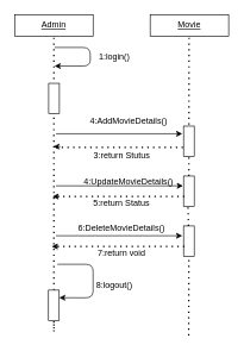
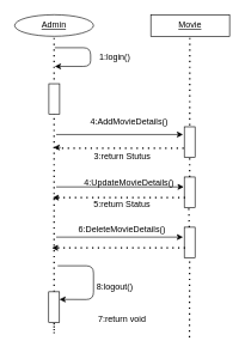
- <mxCell id="2" value="Admin" style="rounded=0;whiteSpace=wrap;html=1;fontStyle=4" vertex="1" parent="1"><mxGeometry x="20" y="20" width="110" height="30" as="geometry" /></mxCell>
+ <mxCell id="2" value="Admin" style="ellipse;whiteSpace=wrap;html=1;fontStyle=4;" vertex="1" parent="1"><mxGeometry x="20" y="20" width="110" height="30" as="geometry" /></mxCell>
- <mxCell id="32" value="7:return void" style="text;html=1;strokeColor=none;fillColor=none;align=center;verticalAlign=middle;whiteSpace=wrap;rounded=0;" vertex="1" parent="1"><mxGeometry x="130" y="345" width="80" height="20" as="geometry" /></mxCell>
+ <mxCell id="32" value="7:return void" style="text;html=1;strokeColor=none;fillColor=none;align=center;verticalAlign=middle;whiteSpace=wrap;rounded=0;" vertex="1" parent="1"><mxGeometry x="130" y="435" width="80" height="20" as="geometry" /></mxCell>
